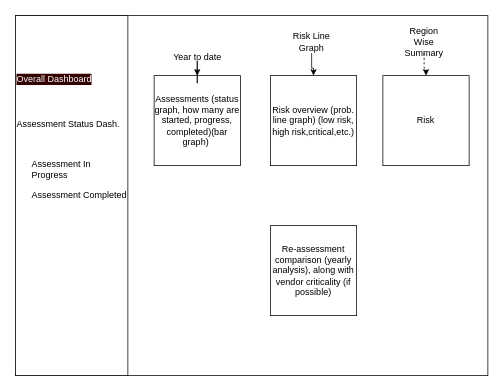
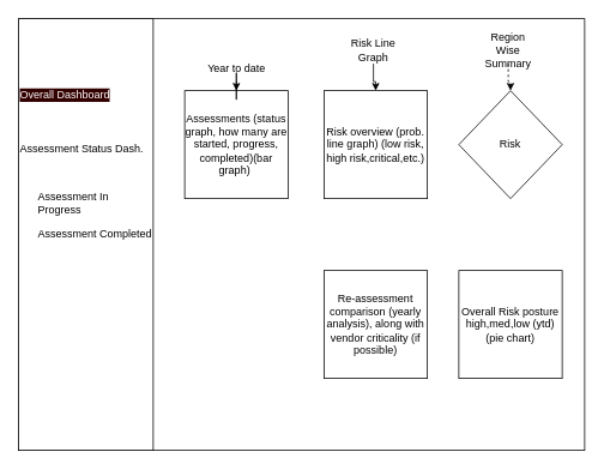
- <mxCell id="15" value="Risk" style="rounded=0;whiteSpace=wrap;html=1;" vertex="1" parent="1"><mxGeometry x="510" y="100" width="115" height="120" as="geometry" /></mxCell>
+ <mxCell id="15" value="Risk" style="rhombus;whiteSpace=wrap;html=1;" vertex="1" parent="1"><mxGeometry x="510" y="100" width="115" height="120" as="geometry" /></mxCell>
+ <mxCell id="19" value="Overall Risk posture high,med,low (ytd)(pie chart)" style="rounded=0;whiteSpace=wrap;html=1;" vertex="1" parent="1"><mxGeometry x="510" y="300" width="115" height="120" as="geometry" /></mxCell>
